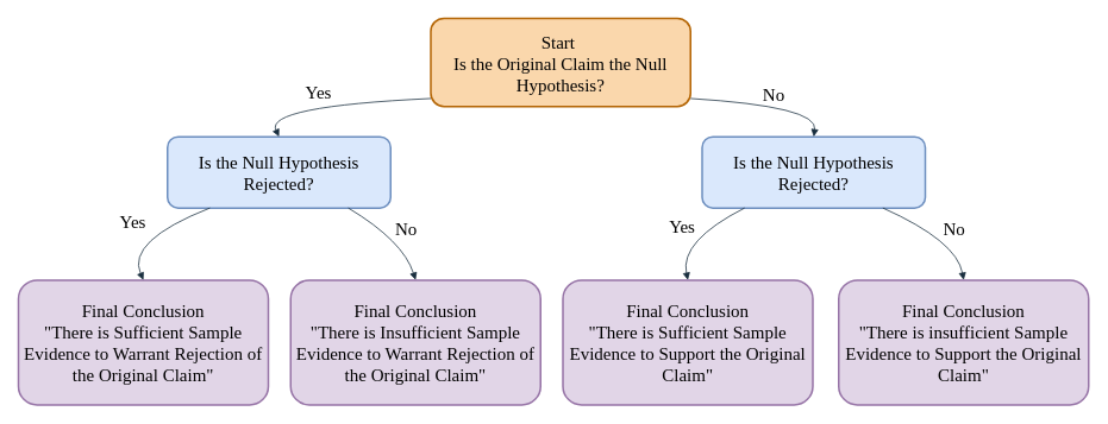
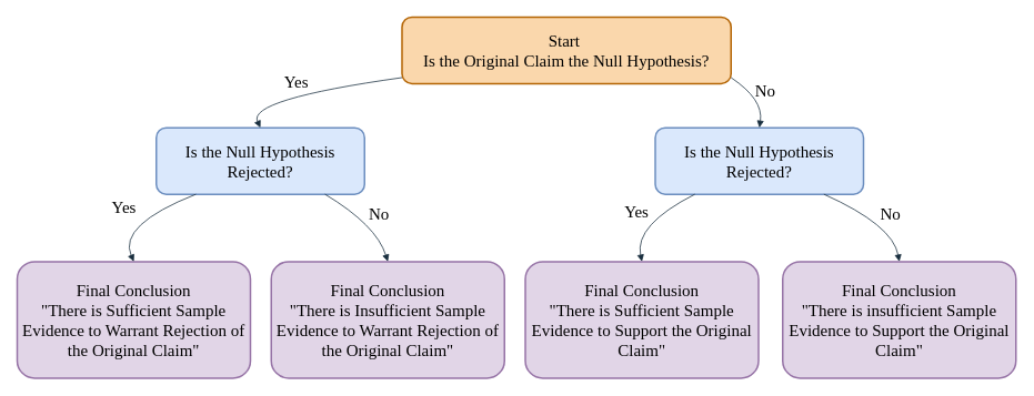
- <mxCell id="2" value="Start &#10;Is the Original Claim the Null Hypothesis?" style="whiteSpace=wrap;strokeWidth=2;rounded=1;labelBackgroundColor=none;fillColor=#fad7ac;strokeColor=#b46504;fontFamily=Ariel;fontSize=20;" vertex="1" parent="1"><mxGeometry x="482" y="20" width="291" height="99" as="geometry" /></mxCell>
+ <mxCell id="2" value="Start &#10;Is the Original Claim the Null Hypothesis?" style="whiteSpace=wrap;strokeWidth=2;rounded=1;labelBackgroundColor=none;fillColor=#fad7ac;strokeColor=#b46504;fontFamily=Ariel;fontSize=20;" vertex="1" parent="1"><mxGeometry x="482" y="20" width="395" height="80" as="geometry" /></mxCell>
